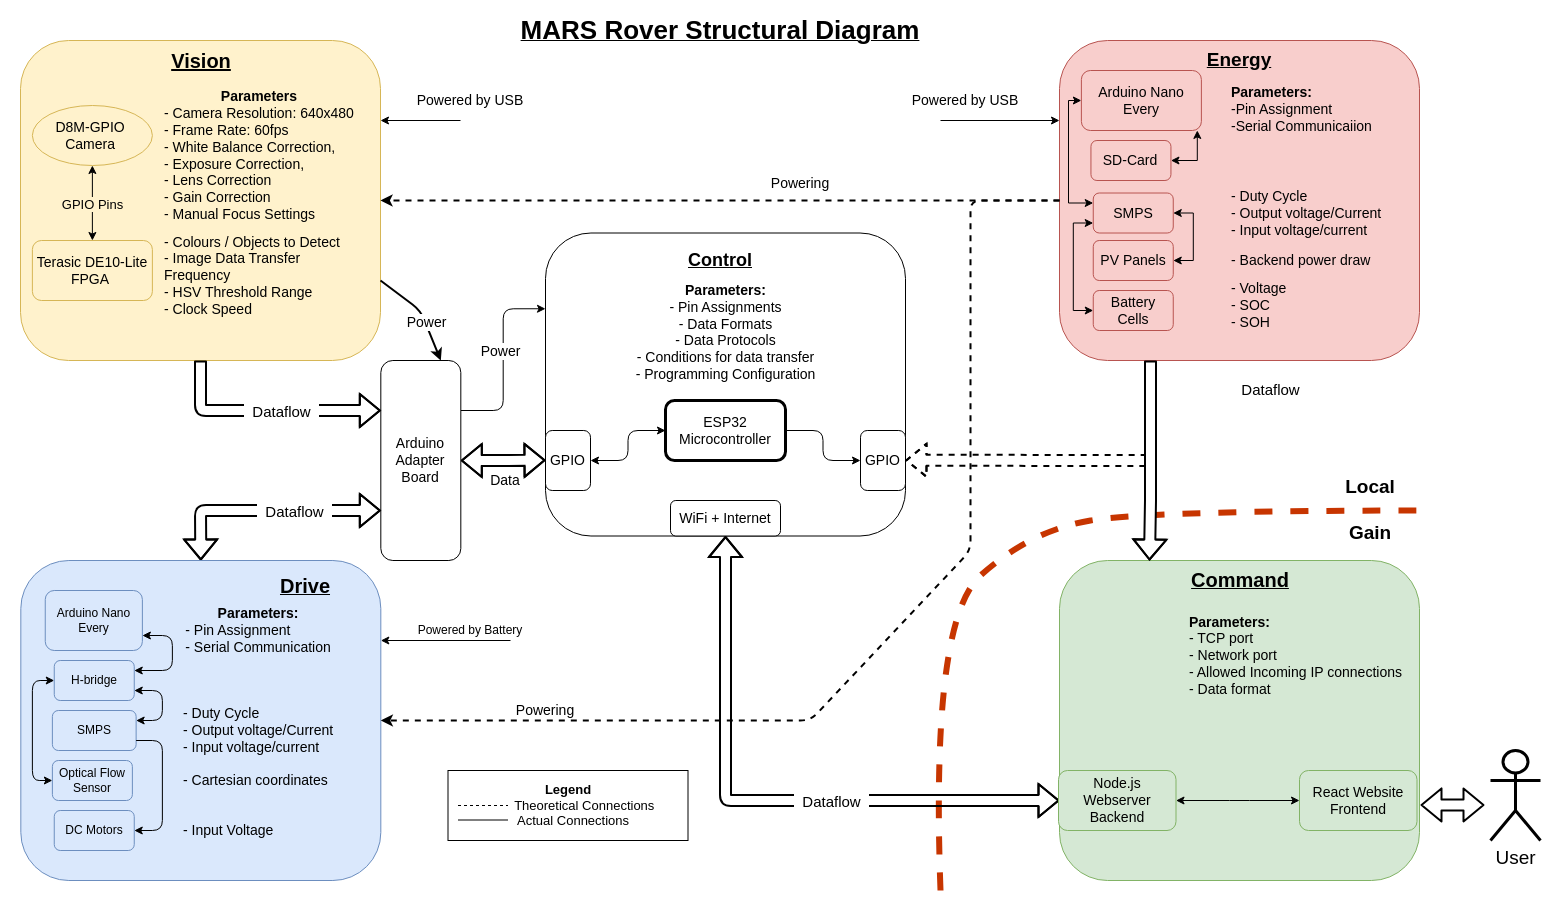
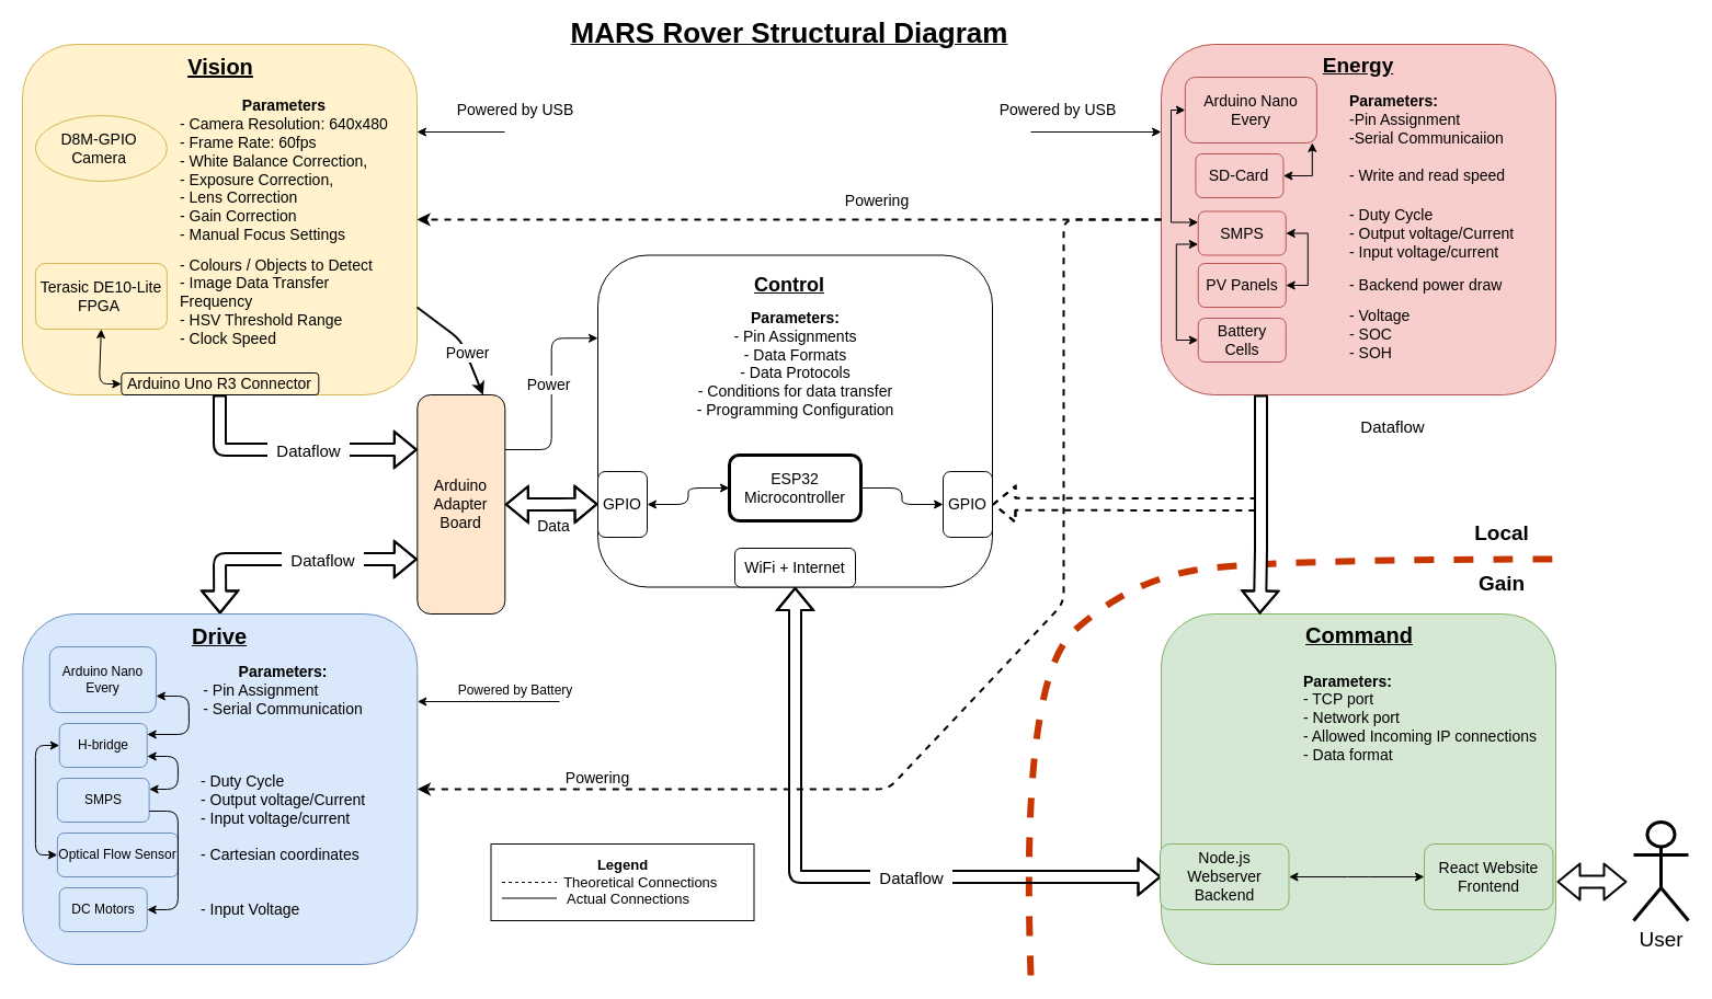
+ <mxCell id="48" value="- Write and read speed" style="text;html=1;strokeColor=none;fillColor=none;align=left;verticalAlign=middle;whiteSpace=wrap;rounded=0;fontSize=14;" parent="1" vertex="1"><mxGeometry x="1229" y="145" width="180" height="30" as="geometry" /></mxCell>
- <mxCell id="33" value="" style="endArrow=classic;startArrow=classic;html=1;entryX=0.5;entryY=1;entryDx=0;entryDy=0;exitX=0.5;exitY=0;exitDx=0;exitDy=0;" parent="1" source="20" target="19" edge="1"><mxGeometry width="50" height="50" relative="1" as="geometry"><mxPoint x="1.88" y="310" as="sourcePoint" /><mxPoint x="51.88" y="260" as="targetPoint" /></mxGeometry></mxCell>
- <mxCell id="34" value="GPIO Pins" style="edgeLabel;html=1;align=center;verticalAlign=middle;resizable=0;points=[];labelBackgroundColor=#FFF2CC;fontSize=13;" parent="33" vertex="1" connectable="0"><mxGeometry x="0.222" y="1" relative="1" as="geometry"><mxPoint x="1" y="9" as="offset" /></mxGeometry></mxCell>
+ <mxCell id="44" value="" style="endArrow=classic;startArrow=classic;html=1;entryX=0;entryY=0.5;entryDx=0;entryDy=0;exitX=0.5;exitY=1;exitDx=0;exitDy=0;" parent="1" source="20" target="43" edge="1"><mxGeometry width="50" height="50" relative="1" as="geometry"><mxPoint x="41.88" y="380" as="sourcePoint" /><mxPoint x="101.88" y="310" as="targetPoint" /><Array as="points"><mxPoint x="90" y="350" /></Array></mxGeometry></mxCell>
+ <mxCell id="43" value="Arduino Uno R3 Connector" style="text;html=1;fillColor=none;align=center;verticalAlign=middle;whiteSpace=wrap;rounded=1;labelBackgroundColor=#FFF2CC;strokeColor=#000000;fontSize=14;" parent="1" vertex="1"><mxGeometry x="110.32" y="340" width="180" height="20" as="geometry" /></mxCell>
- <mxCell id="7" value="&lt;div style=&quot;font-size: 14px&quot;&gt;&lt;span style=&quot;font-size: 14px&quot;&gt;ESP32 Microcontroller&lt;/span&gt;&lt;/div&gt;" style="rounded=1;whiteSpace=wrap;html=1;align=center;fontSize=14;strokeWidth=3;" parent="1" vertex="1"><mxGeometry x="665" y="400" width="120" height="60" as="geometry" /></mxCell>
+ <mxCell id="7" value="&lt;div style=&quot;font-size: 14px&quot;&gt;&lt;span style=&quot;font-size: 14px&quot;&gt;ESP32 Microcontroller&lt;/span&gt;&lt;/div&gt;" style="rounded=1;whiteSpace=wrap;html=1;align=center;fontSize=14;strokeWidth=3;" parent="1" vertex="1"><mxGeometry x="665" y="415" width="120" height="60" as="geometry" /></mxCell>
- <mxCell id="11" value="Arduino Adapter Board" style="rounded=1;whiteSpace=wrap;html=1;fontSize=14;" parent="1" vertex="1"><mxGeometry x="380.32" y="360" width="80" height="200" as="geometry" /></mxCell>
+ <mxCell id="11" value="Arduino Adapter Board" style="rounded=1;whiteSpace=wrap;html=1;fontSize=14;fillColor=#ffe6cc;" parent="1" vertex="1"><mxGeometry x="380.32" y="360" width="80" height="200" as="geometry" /></mxCell>
- <mxCell id="63" value="&lt;b&gt;&lt;u&gt;&lt;font style=&quot;font-size: 20px&quot;&gt;Drive&lt;/font&gt;&lt;/u&gt;&lt;/b&gt;" style="text;html=1;strokeColor=none;fillColor=none;align=center;verticalAlign=middle;whiteSpace=wrap;rounded=0;fontSize=16;" parent="1" vertex="1"><mxGeometry x="285" y="575" width="40" height="20" as="geometry" /></mxCell>
+ <mxCell id="63" value="&lt;b&gt;&lt;u&gt;&lt;font style=&quot;font-size: 20px&quot;&gt;Drive&lt;/font&gt;&lt;/u&gt;&lt;/b&gt;" style="text;html=1;strokeColor=none;fillColor=none;align=center;verticalAlign=middle;whiteSpace=wrap;rounded=0;fontSize=16;" parent="1" vertex="1"><mxGeometry x="180" y="570" width="40" height="20" as="geometry" /></mxCell>
- <mxCell id="61" value="Optical Flow Sensor" style="rounded=1;whiteSpace=wrap;html=1;fillColor=#dae8fc;strokeColor=#6c8ebf;" parent="1" vertex="1"><mxGeometry x="51.88" y="760" width="80" height="40" as="geometry" /></mxCell>
+ <mxCell id="61" value="Optical Flow Sensor" style="rounded=1;whiteSpace=wrap;html=1;fillColor=#dae8fc;strokeColor=#6c8ebf;" parent="1" vertex="1"><mxGeometry x="51.88" y="760" width="110" height="40" as="geometry" /></mxCell>
